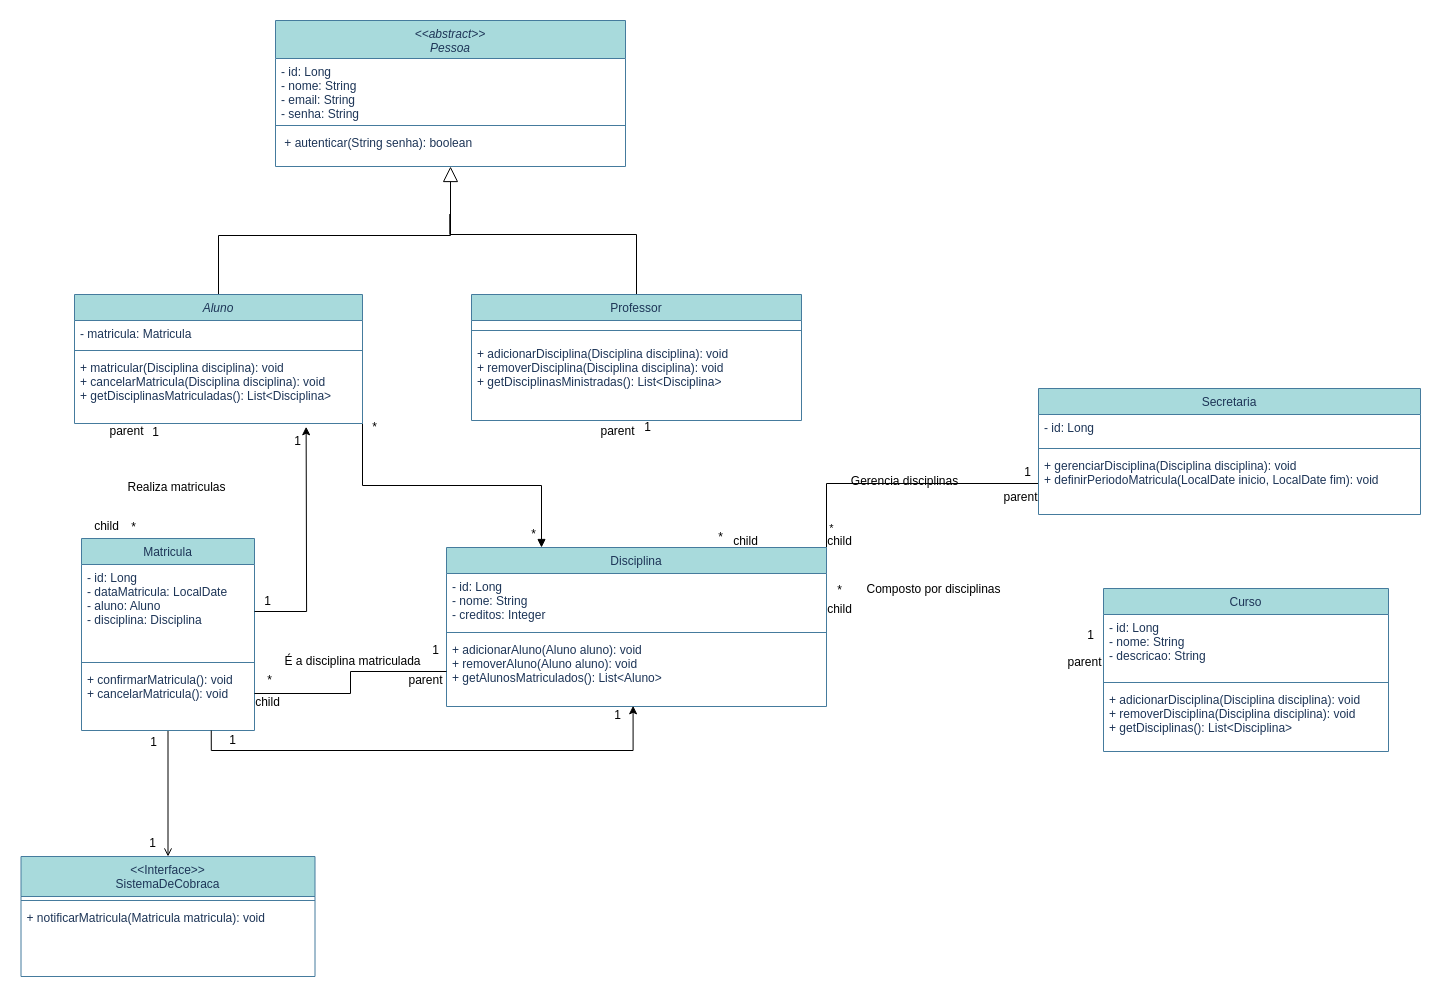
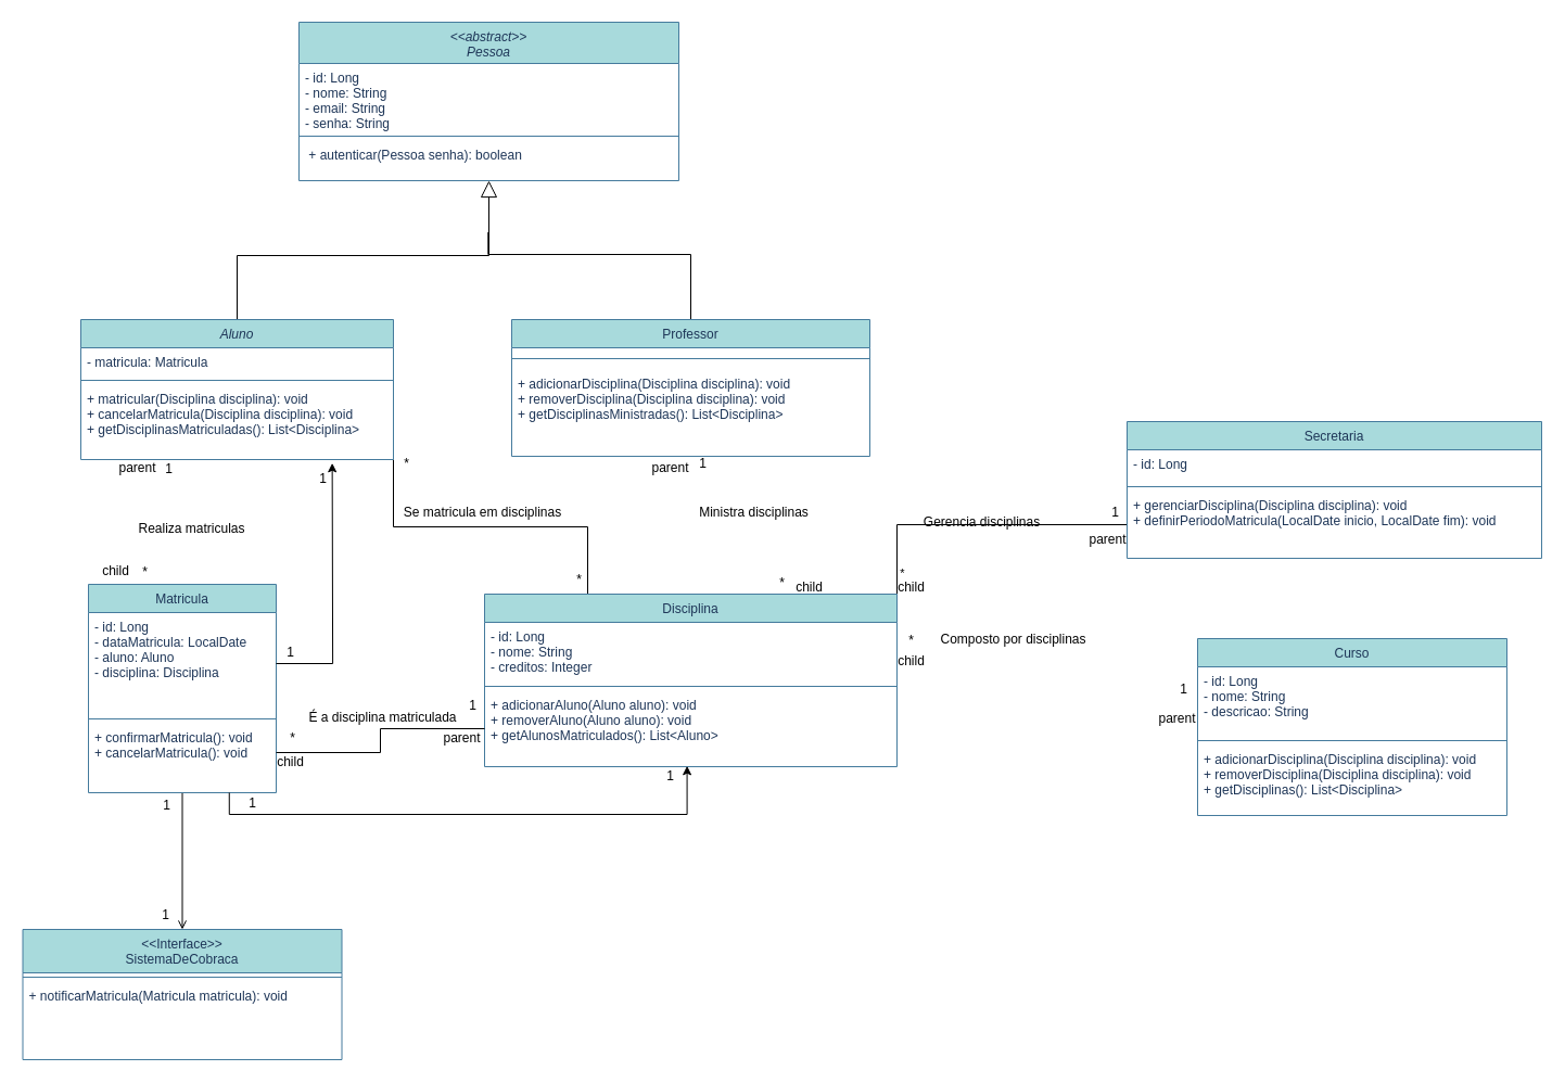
- <mxCell id="38" value=" + autenticar(String senha): boolean" style="text;align=left;verticalAlign=top;spacingLeft=4;spacingRight=4;overflow=hidden;rotatable=0;points=[[0,0.5],[1,0.5]];portConstraint=eastwest;labelBackgroundColor=none;fontColor=#1D3557;" parent="35" vertex="1"><mxGeometry y="109" width="350" height="26" as="geometry" /></mxCell>
+ <mxCell id="38" value=" + autenticar(Pessoa senha): boolean" style="text;align=left;verticalAlign=top;spacingLeft=4;spacingRight=4;overflow=hidden;rotatable=0;points=[[0,0.5],[1,0.5]];portConstraint=eastwest;labelBackgroundColor=none;fontColor=#1D3557;" parent="35" vertex="1"><mxGeometry y="109" width="350" height="26" as="geometry" /></mxCell>
+ <mxCell id="46" value="Se matricula em disciplinas" style="text;html=1;align=center;verticalAlign=middle;resizable=0;points=[];autosize=1;strokeColor=none;fillColor=none;" vertex="1" parent="1"><mxGeometry x="362" y="459" width="163" height="26" as="geometry" /></mxCell>
+ <mxCell id="49" value="Ministra disciplinas" style="text;html=1;align=center;verticalAlign=middle;resizable=0;points=[];autosize=1;strokeColor=none;fillColor=none;" vertex="1" parent="1"><mxGeometry x="634" y="459" width="119" height="26" as="geometry" /></mxCell>
- <mxCell id="3" style="edgeStyle=orthogonalEdgeStyle;rounded=0;orthogonalLoop=1;jettySize=auto;html=1;exitX=1;exitY=1;exitDx=0;exitDy=0;entryX=0.25;entryY=0;entryDx=0;entryDy=0;endArrow=block;startFill=0;" edge="1" parent="1" source="4" target="20"><mxGeometry relative="1" as="geometry" /></mxCell>
+ <mxCell id="3" style="edgeStyle=orthogonalEdgeStyle;rounded=0;orthogonalLoop=1;jettySize=auto;html=1;exitX=1;exitY=1;exitDx=0;exitDy=0;entryX=0.25;entryY=0;entryDx=0;entryDy=0;endArrow=none;startFill=0;" edge="1" parent="1" source="4" target="20"><mxGeometry relative="1" as="geometry" /></mxCell>
